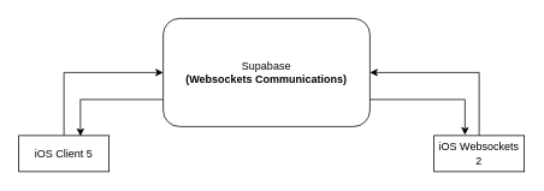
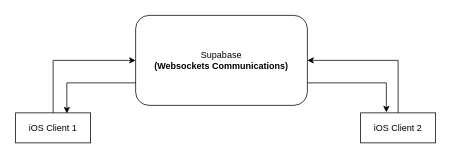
- <mxCell id="4" value="iOS Client 5" style="rounded=1;whiteSpace=wrap;html=1;arcSize=0;" vertex="1" parent="1"><mxGeometry x="20" y="150" width="100" height="40" as="geometry" /></mxCell>
+ <mxCell id="4" value="iOS Client 1" style="rounded=1;whiteSpace=wrap;html=1;arcSize=0;" vertex="1" parent="1"><mxGeometry x="20" y="150" width="100" height="40" as="geometry" /></mxCell>
- <mxCell id="6" value="iOS Websockets 2" style="rounded=1;whiteSpace=wrap;html=1;arcSize=0;" vertex="1" parent="1"><mxGeometry x="480" y="150" width="100" height="40" as="geometry" /></mxCell>
+ <mxCell id="6" value="iOS Client 2" style="rounded=1;whiteSpace=wrap;html=1;arcSize=0;" vertex="1" parent="1"><mxGeometry x="480" y="150" width="100" height="40" as="geometry" /></mxCell>
